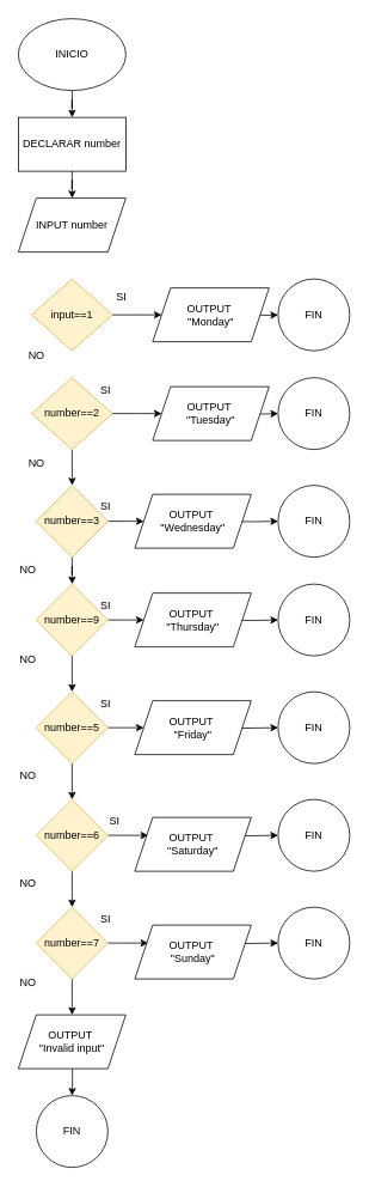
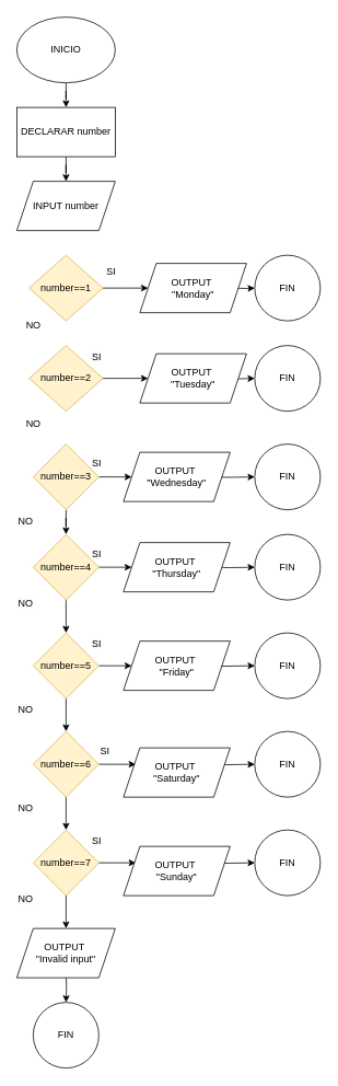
- <mxCell id="8" value="input==1" style="rhombus;whiteSpace=wrap;html=1;fillColor=#fff2cc;strokeColor=#d6b656;" vertex="1" parent="1"><mxGeometry x="35" y="310" width="90" height="80" as="geometry" /></mxCell>
+ <mxCell id="8" value="number==1" style="rhombus;whiteSpace=wrap;html=1;fillColor=#fff2cc;strokeColor=#d6b656;" vertex="1" parent="1"><mxGeometry x="35" y="310" width="90" height="80" as="geometry" /></mxCell>
- <mxCell id="10" value="" style="edgeStyle=orthogonalEdgeStyle;rounded=0;orthogonalLoop=1;jettySize=auto;html=1;" edge="1" parent="1" source="12" target="15"><mxGeometry relative="1" as="geometry" /></mxCell>
- <mxCell id="18" value="number==9" style="rhombus;whiteSpace=wrap;html=1;fillColor=#fff2cc;strokeColor=#d6b656;" vertex="1" parent="1"><mxGeometry x="40" y="650" width="80" height="80" as="geometry" /></mxCell>
+ <mxCell id="18" value="number==4" style="rhombus;whiteSpace=wrap;html=1;fillColor=#fff2cc;strokeColor=#d6b656;" vertex="1" parent="1"><mxGeometry x="40" y="650" width="80" height="80" as="geometry" /></mxCell>
